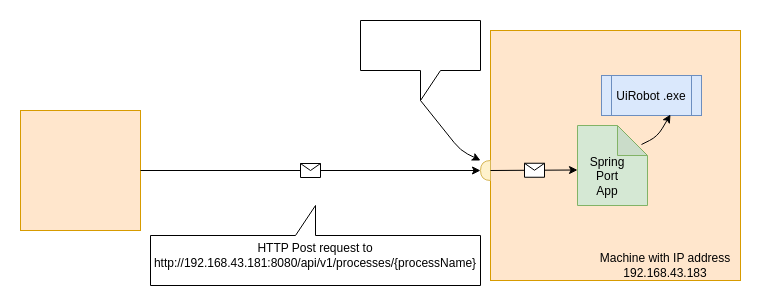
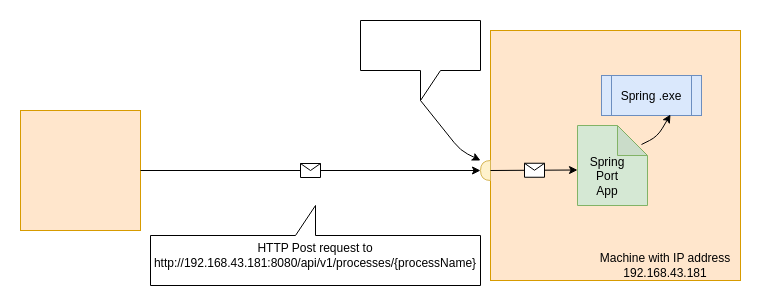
- <mxCell id="7" value="UiRobot .exe" style="text;html=1;strokeColor=none;fillColor=none;align=center;verticalAlign=middle;whiteSpace=wrap;rounded=0;" parent="1" vertex="1"><mxGeometry x="606" y="86" width="90" height="20" as="geometry" /></mxCell>
+ <mxCell id="7" value="Spring .exe" style="text;html=1;strokeColor=none;fillColor=none;align=center;verticalAlign=middle;whiteSpace=wrap;rounded=0;" parent="1" vertex="1"><mxGeometry x="606" y="86" width="90" height="20" as="geometry" /></mxCell>
- <mxCell id="9" value="Machine with IP address 192.168.43.183" style="text;html=1;strokeColor=none;fillColor=none;align=center;verticalAlign=middle;whiteSpace=wrap;rounded=0;" parent="1" vertex="1"><mxGeometry x="590" y="260" width="150" height="10" as="geometry" /></mxCell>
+ <mxCell id="9" value="Machine with IP address 192.168.43.181" style="text;html=1;strokeColor=none;fillColor=none;align=center;verticalAlign=middle;whiteSpace=wrap;rounded=0;" parent="1" vertex="1"><mxGeometry x="590" y="260" width="150" height="10" as="geometry" /></mxCell>
